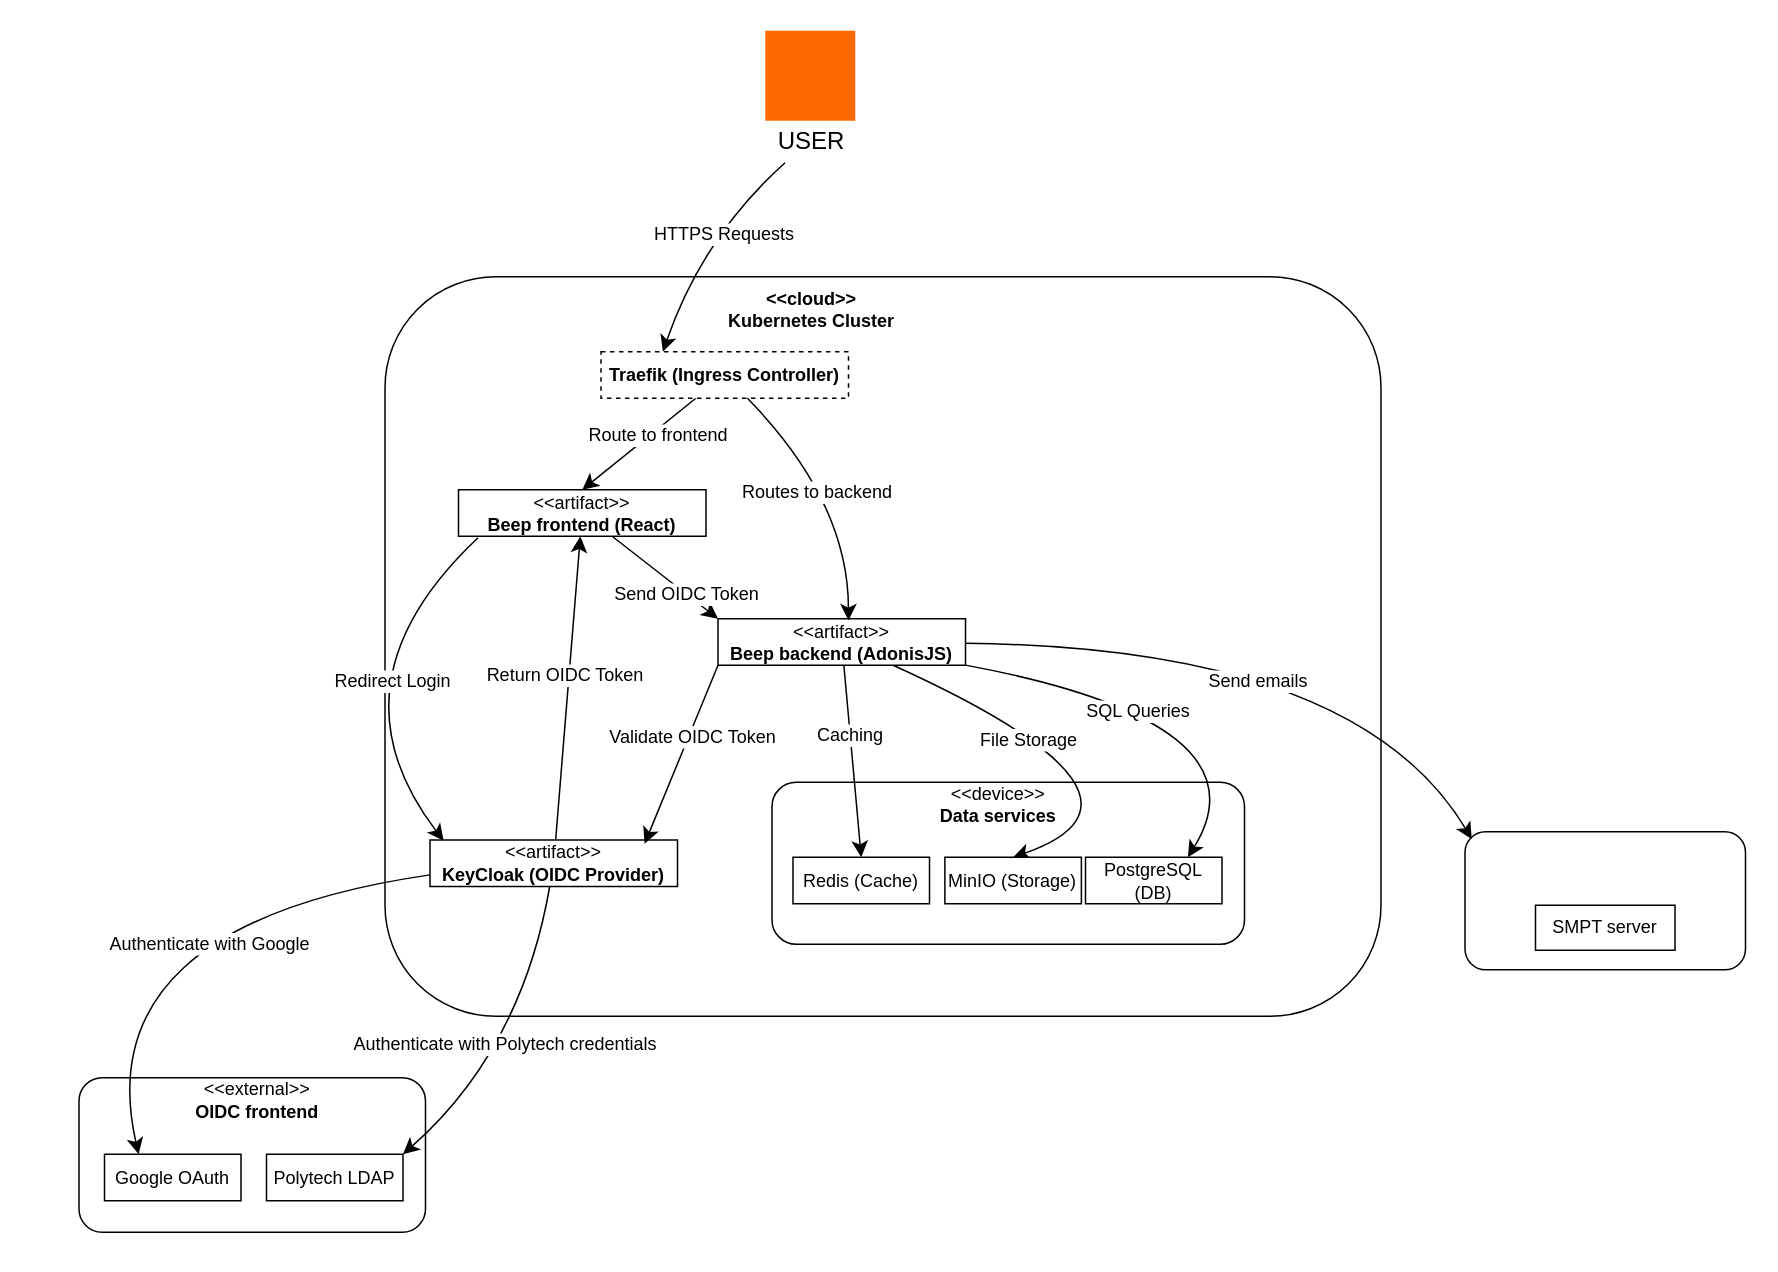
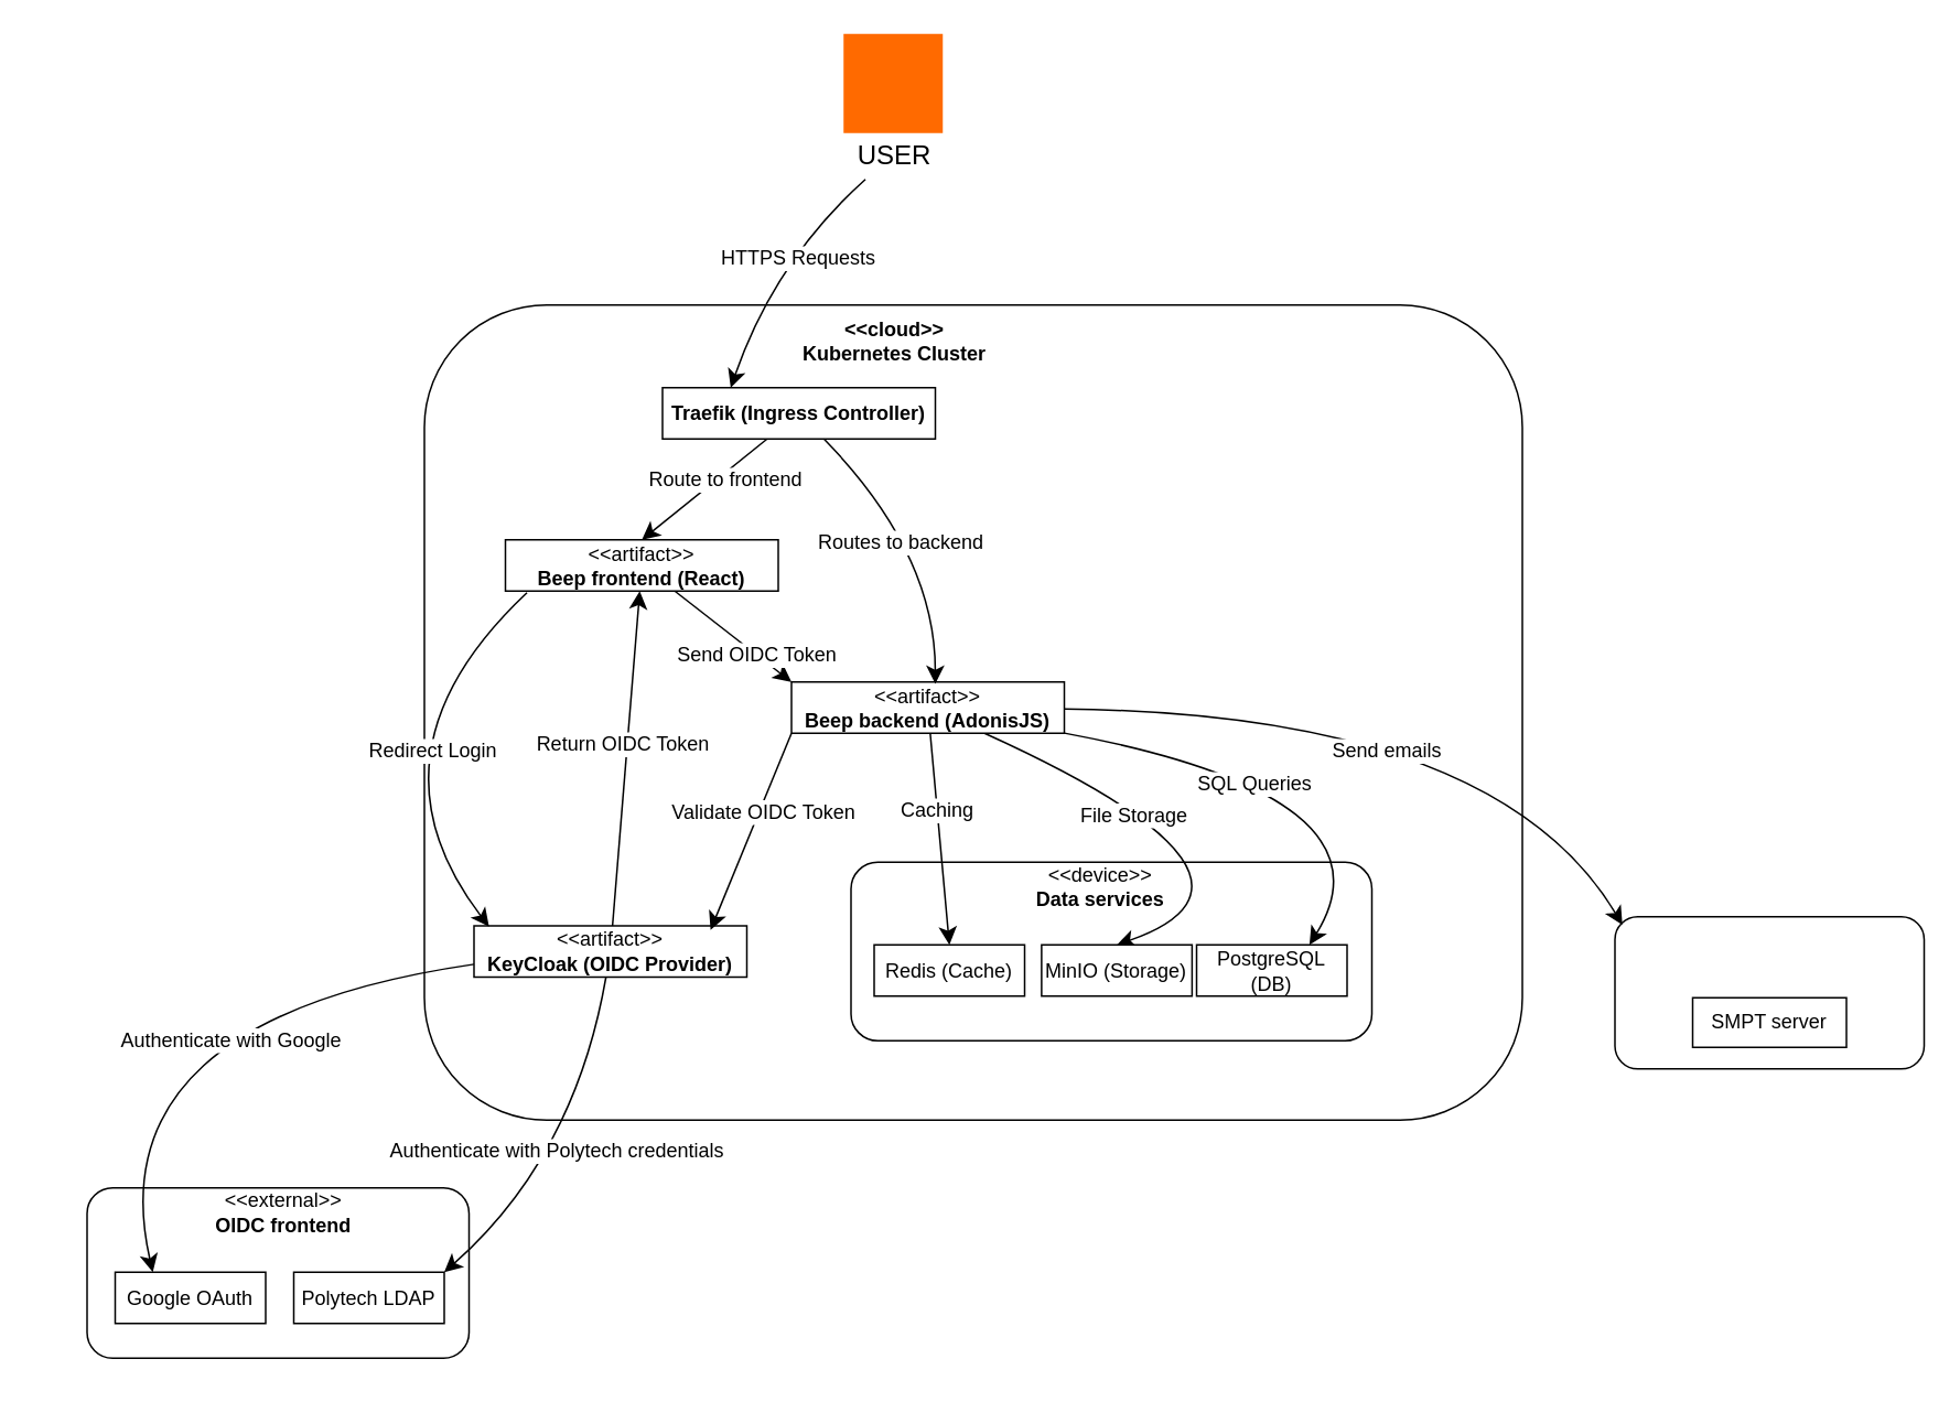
- <mxCell id="13" value="&lt;b&gt;Traefik (Ingress Controller)&lt;/b&gt;" style="rounded=0;whiteSpace=wrap;html=1;dashed=1;" vertex="1" parent="2"><mxGeometry x="144" y="50" width="165" height="31" as="geometry" /></mxCell>
+ <mxCell id="13" value="&lt;b&gt;Traefik (Ingress Controller)&lt;/b&gt;" style="rounded=0;whiteSpace=wrap;html=1;" vertex="1" parent="2"><mxGeometry x="144" y="50" width="165" height="31" as="geometry" /></mxCell>
